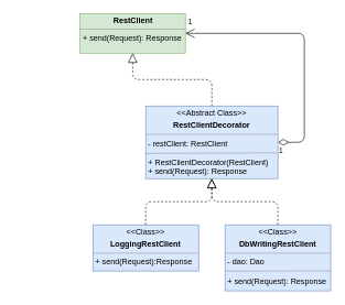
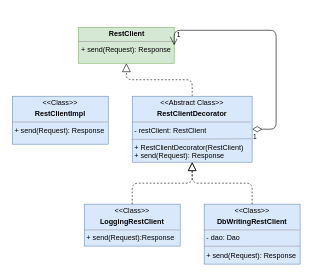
- <mxCell id="3" value="&lt;p style=&quot;margin: 0px ; margin-top: 4px ; text-align: center&quot;&gt;&lt;b&gt;RestClient&lt;/b&gt;&lt;/p&gt;&lt;hr size=&quot;1&quot;&gt;&lt;p style=&quot;margin: 0px ; margin-left: 4px&quot;&gt;+ send(Request): Response&lt;/p&gt;" style="verticalAlign=top;align=left;overflow=fill;fontSize=12;fontFamily=Helvetica;html=1;fillColor=#d5e8d4;strokeColor=#82b366;" parent="1" vertex="1"><mxGeometry x="120.5" y="20" width="159.5" height="60" as="geometry" /></mxCell>
+ <mxCell id="3" value="&lt;p style=&quot;margin: 0px ; margin-top: 4px ; text-align: center&quot;&gt;&lt;b&gt;RestClient&lt;/b&gt;&lt;/p&gt;&lt;hr size=&quot;1&quot;&gt;&lt;p style=&quot;margin: 0px ; margin-left: 4px&quot;&gt;+ send(Request): Response&lt;/p&gt;" style="verticalAlign=top;align=left;overflow=fill;fontSize=12;fontFamily=Helvetica;html=1;fillColor=#d5e8d4;strokeColor=#82b366;" parent="1" vertex="1"><mxGeometry x="130.5" y="45" width="159.5" height="60" as="geometry" /></mxCell>
+ <mxCell id="2" value="&lt;p style=&quot;margin: 0px ; margin-top: 4px ; text-align: center&quot;&gt;&amp;lt;&amp;lt;Class&amp;gt;&amp;gt;&lt;/p&gt;&lt;p style=&quot;margin: 0px ; margin-top: 4px ; text-align: center&quot;&gt;&lt;b&gt;RestClientImpl&lt;/b&gt;&lt;br&gt;&lt;/p&gt;&lt;hr size=&quot;1&quot;&gt;&lt;p style=&quot;margin: 0px ; margin-left: 4px&quot;&gt;+ send(Request): Response&lt;br&gt;&lt;/p&gt;" style="verticalAlign=top;align=left;overflow=fill;fontSize=12;fontFamily=Helvetica;html=1;fillColor=#dae8fc;strokeColor=#6c8ebf;" parent="1" vertex="1"><mxGeometry x="20" y="160" width="160" height="80" as="geometry" /></mxCell>
